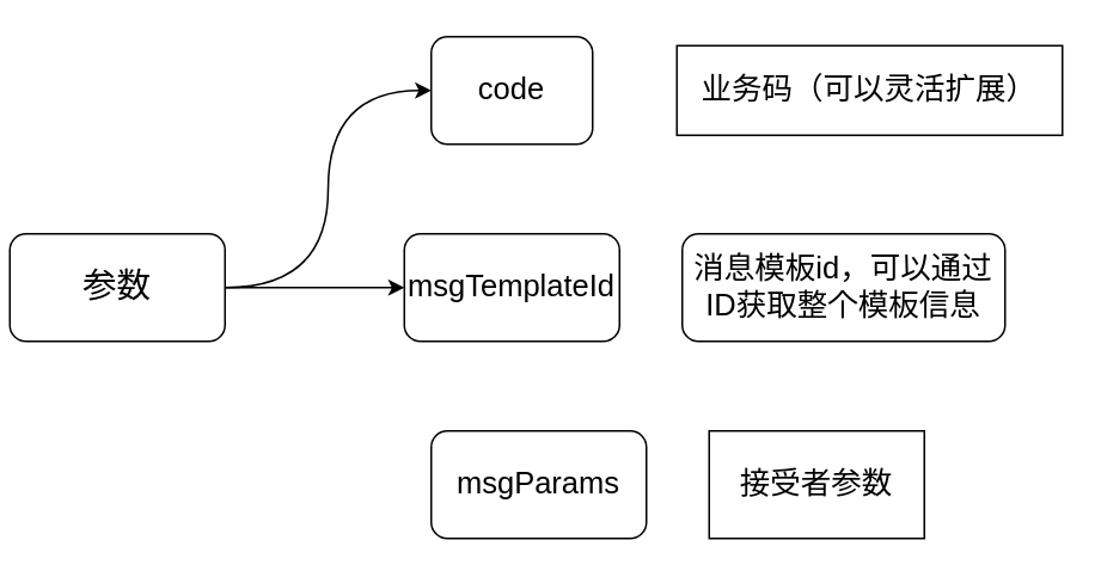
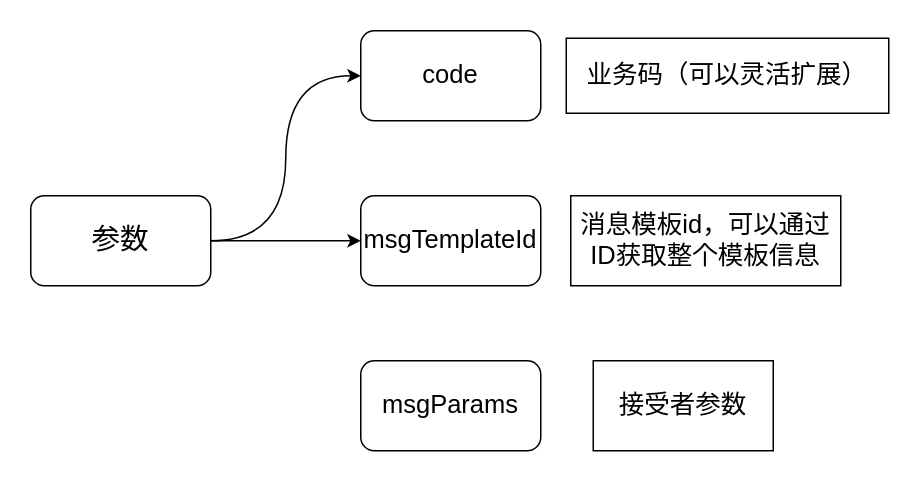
- <mxCell id="5" value="code" style="rounded=1;whiteSpace=wrap;html=1;fontSize=17;" vertex="1" parent="1"><mxGeometry x="240" y="20" width="90" height="60" as="geometry" /></mxCell>
+ <mxCell id="5" value="code" style="rounded=1;whiteSpace=wrap;html=1;fontSize=17;" vertex="1" parent="1"><mxGeometry x="240" y="20" width="120" height="60" as="geometry" /></mxCell>
- <mxCell id="4" value="参数" style="rounded=1;whiteSpace=wrap;html=1;fontSize=19;" vertex="1" parent="1"><mxGeometry x="5" y="130" width="120" height="60" as="geometry" /></mxCell>
+ <mxCell id="4" value="参数" style="rounded=1;whiteSpace=wrap;html=1;fontSize=19;" vertex="1" parent="1"><mxGeometry x="20" y="130" width="120" height="60" as="geometry" /></mxCell>
- <mxCell id="6" value="msgTemplateId" style="rounded=1;whiteSpace=wrap;html=1;fontSize=17;" vertex="1" parent="1"><mxGeometry x="225" y="130" width="120" height="60" as="geometry" /></mxCell>
+ <mxCell id="6" value="msgTemplateId" style="rounded=1;whiteSpace=wrap;html=1;fontSize=17;" vertex="1" parent="1"><mxGeometry x="240" y="130" width="120" height="60" as="geometry" /></mxCell>
- <mxCell id="9" value="消息模板id，可以通过ID获取整个模板信息" style="whiteSpace=wrap;html=1;fontSize=17;rounded=1;" vertex="1" parent="1"><mxGeometry x="380" y="130" width="180" height="60" as="geometry" /></mxCell>
+ <mxCell id="9" value="消息模板id，可以通过ID获取整个模板信息" style="rounded=0;whiteSpace=wrap;html=1;fontSize=17;" vertex="1" parent="1"><mxGeometry x="380" y="130" width="180" height="60" as="geometry" /></mxCell>
